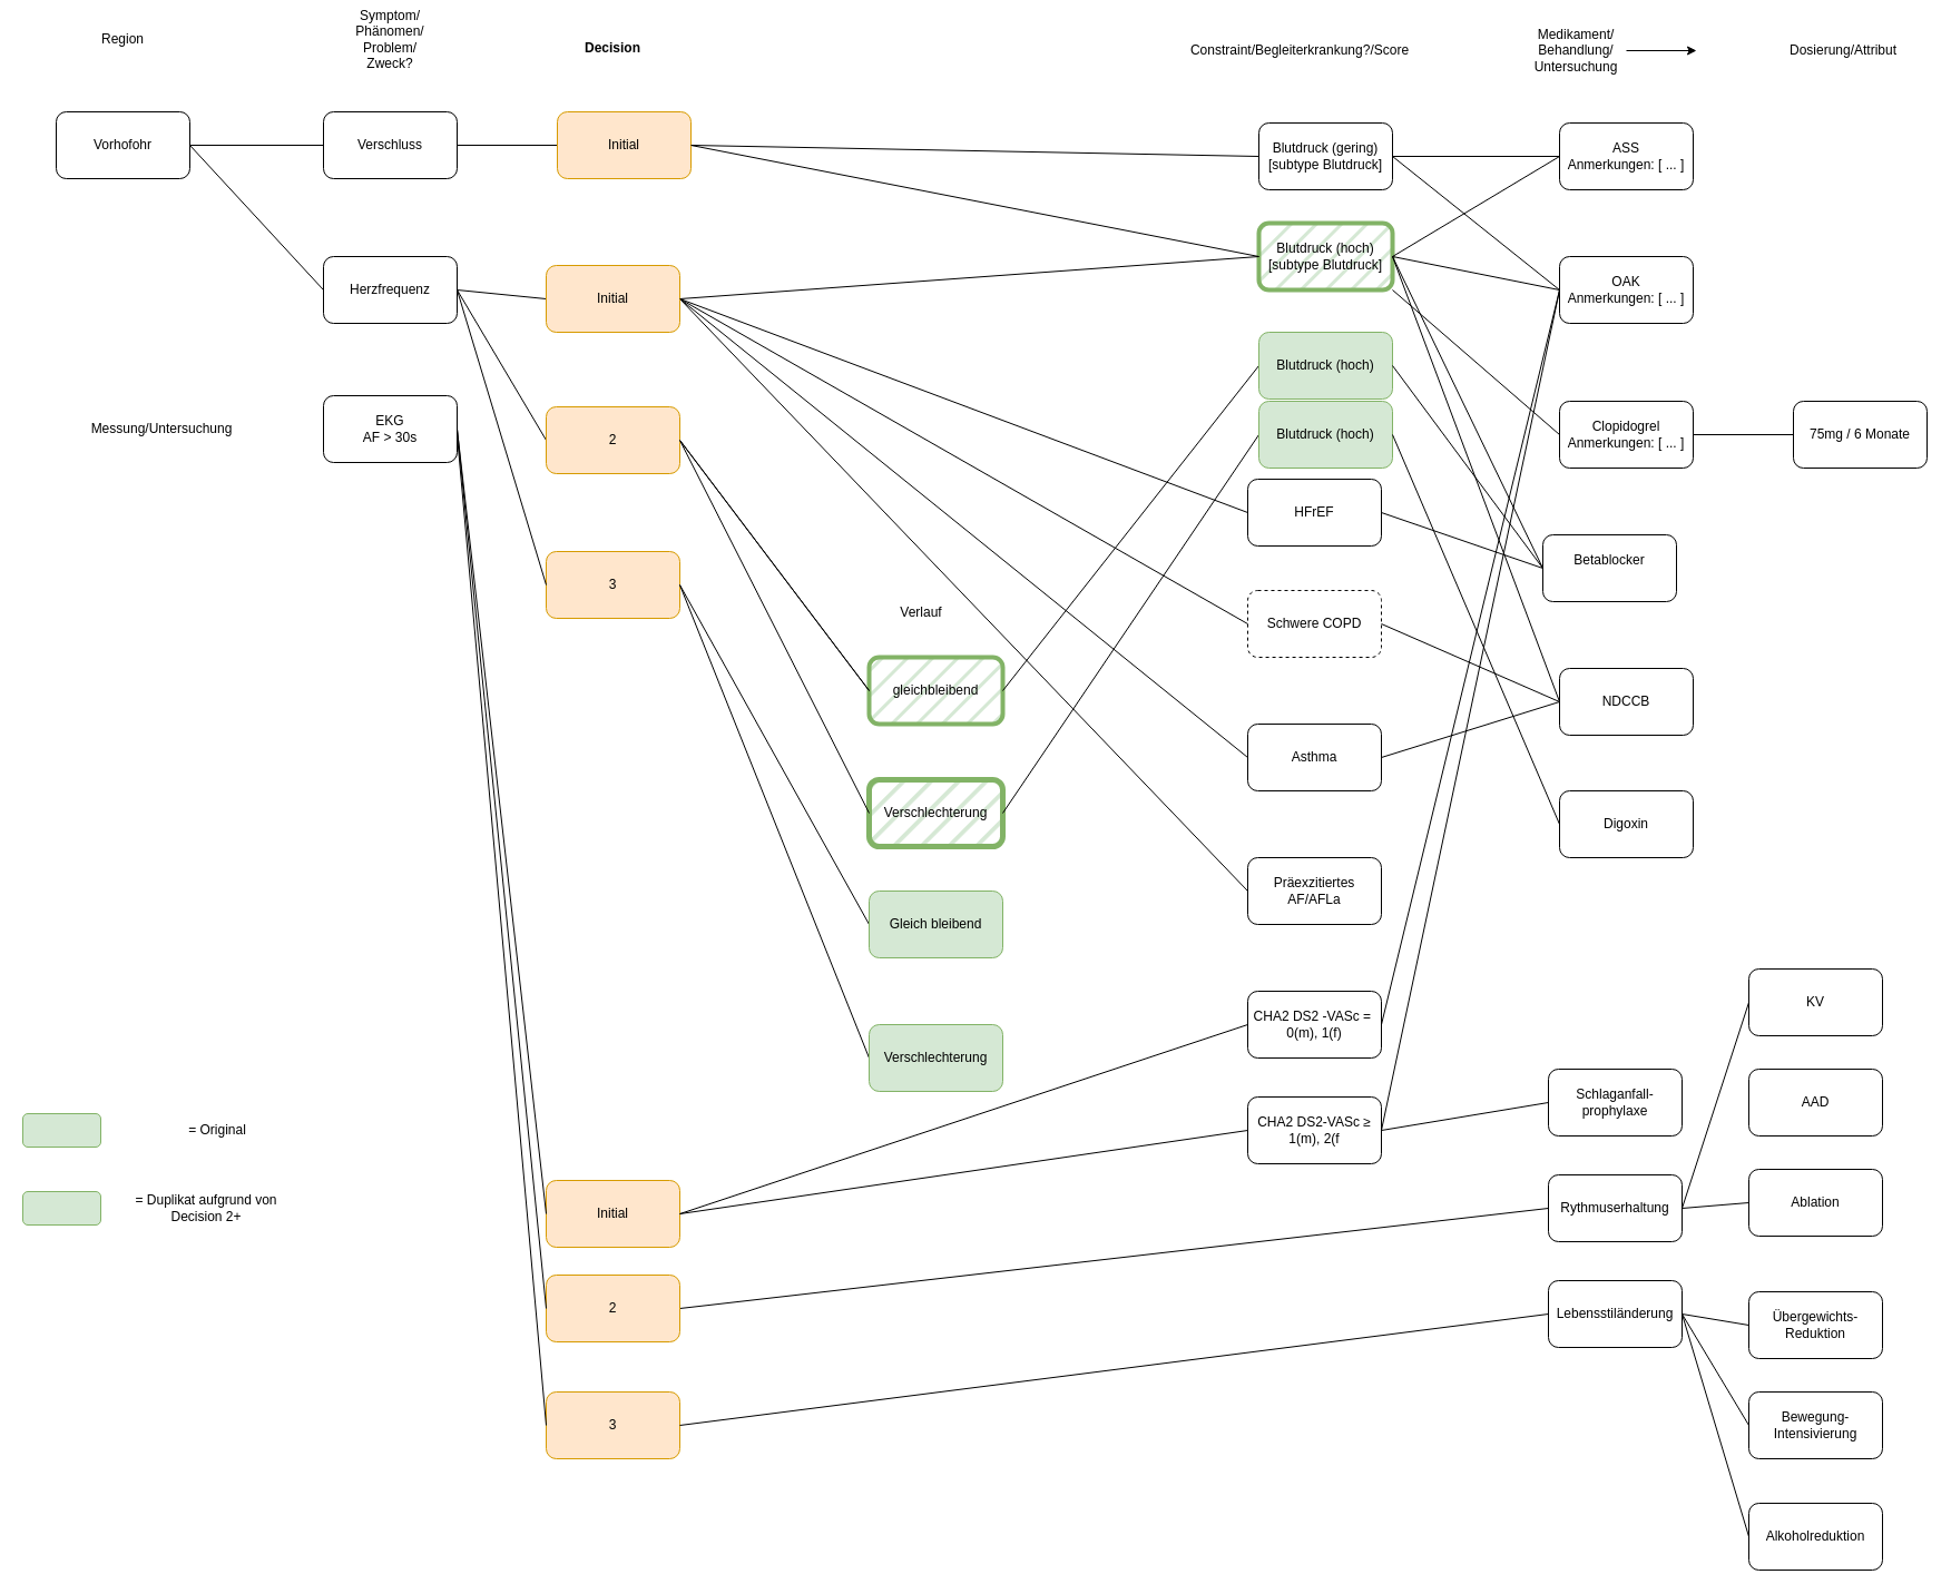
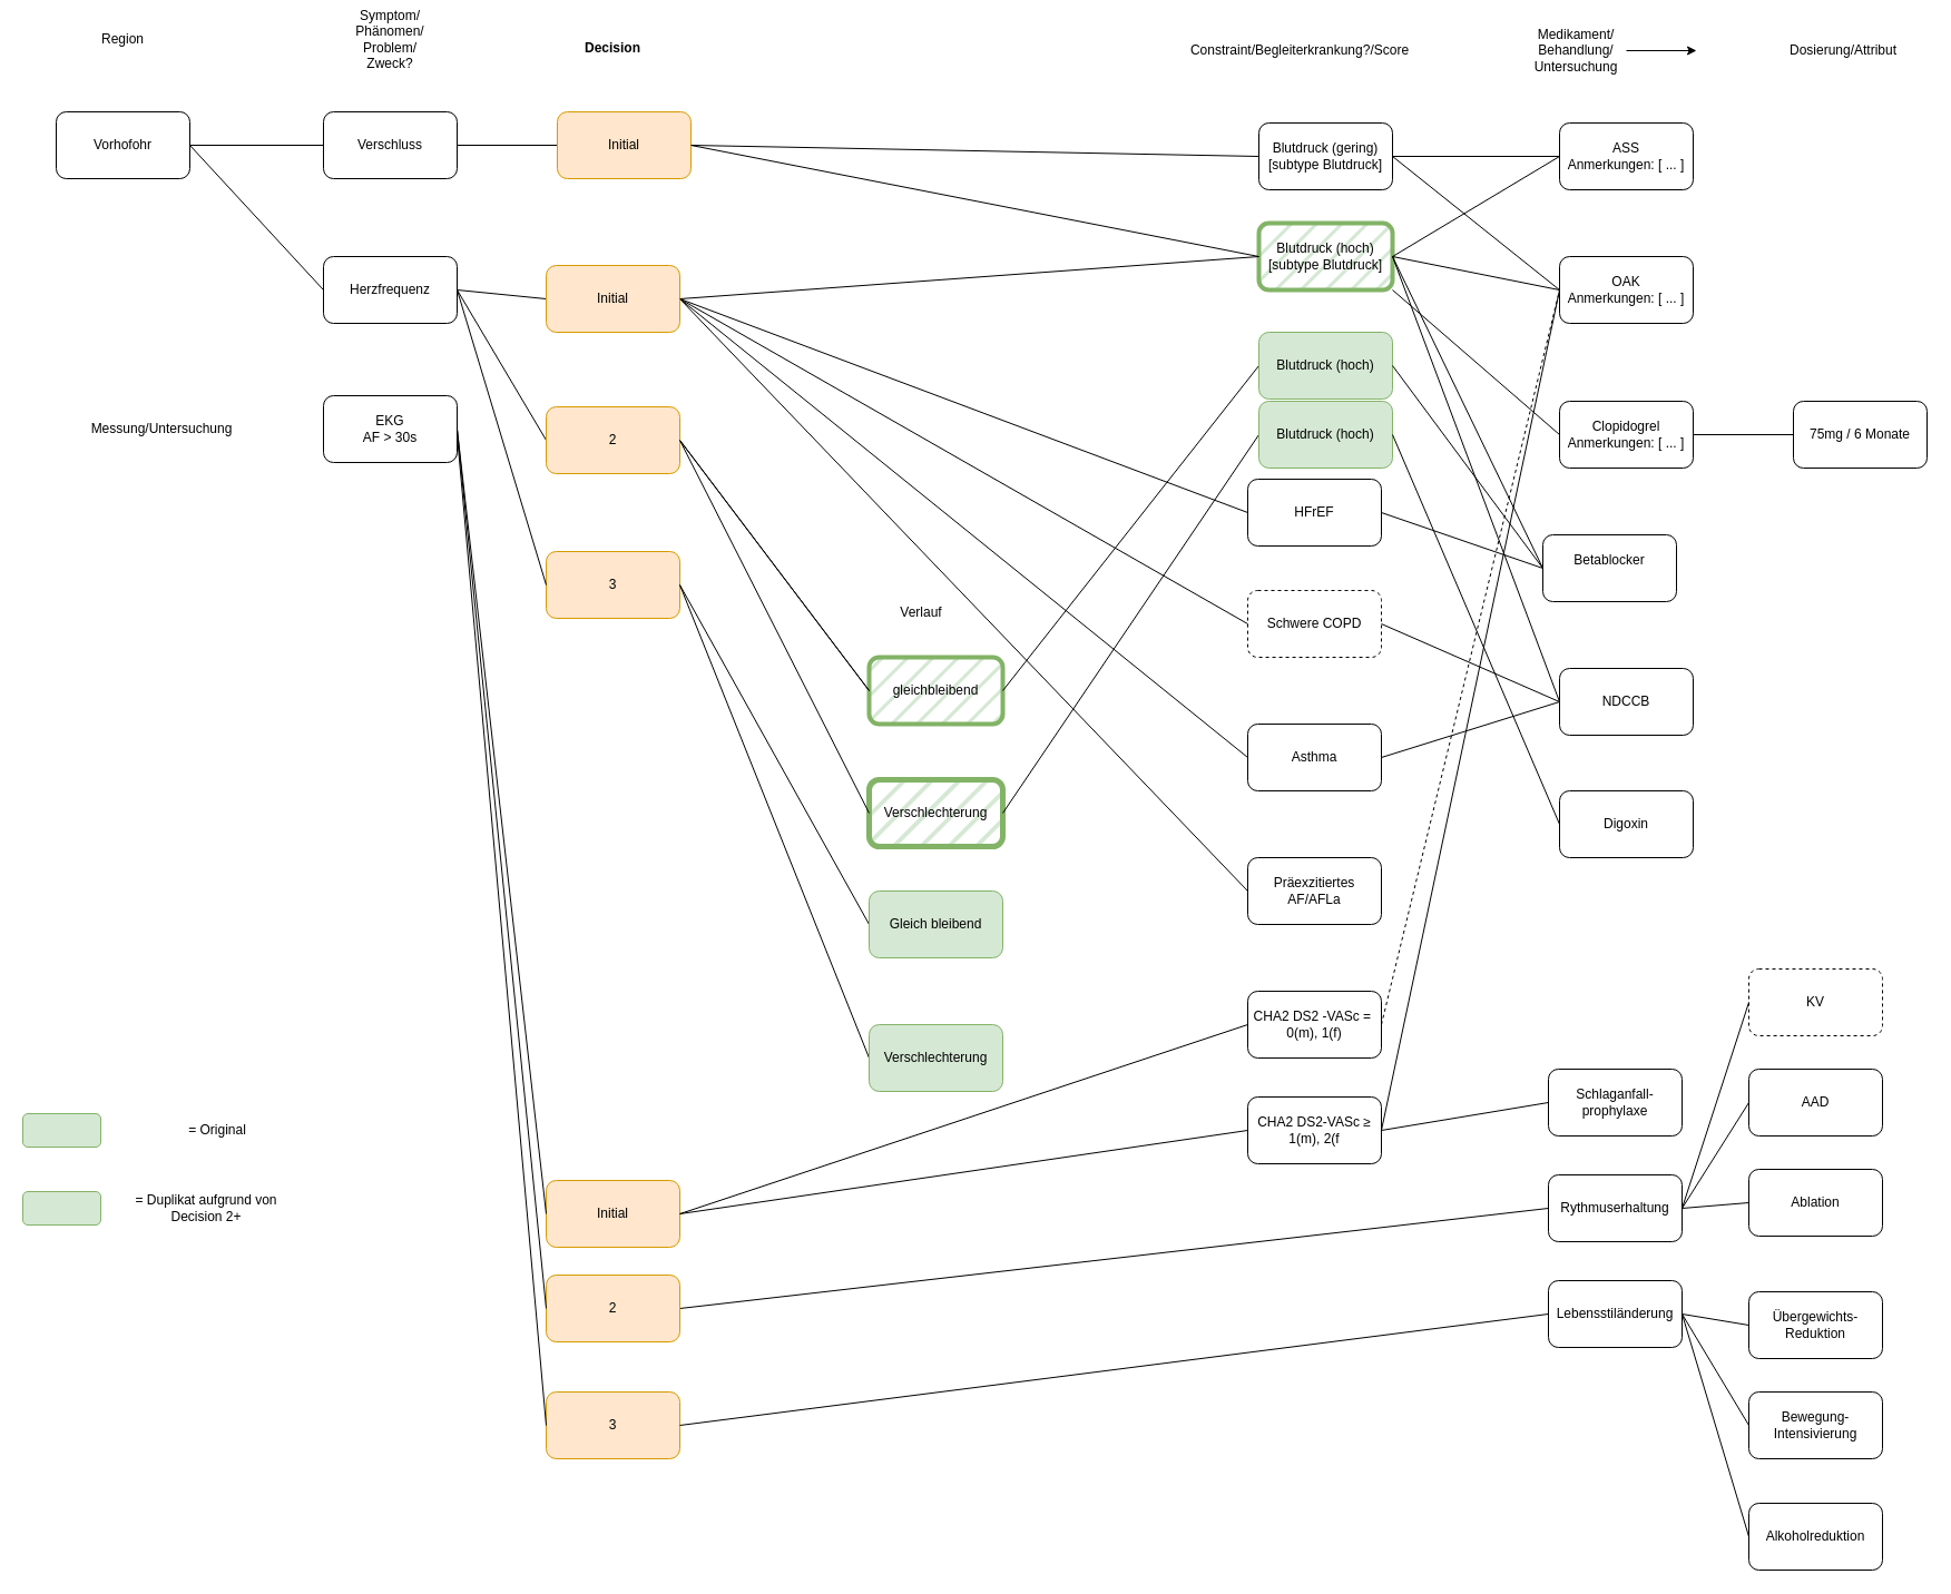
- <mxCell id="75" value="" style="endArrow=none;html=1;rounded=0;entryX=0;entryY=0.5;entryDx=0;entryDy=0;exitX=1;exitY=0.5;exitDx=0;exitDy=0;" parent="1" source="73" target="7" edge="1"><mxGeometry width="50" height="50" relative="1" as="geometry"><mxPoint x="220" y="612.5" as="sourcePoint" /><mxPoint x="1390" y="905" as="targetPoint" /></mxGeometry></mxCell>
+ <mxCell id="75" value="" style="endArrow=none;html=1;rounded=0;entryX=0;entryY=0.5;entryDx=0;entryDy=0;exitX=1;exitY=0.5;exitDx=0;exitDy=0;dashed=1;" parent="1" source="73" target="7" edge="1"><mxGeometry width="50" height="50" relative="1" as="geometry"><mxPoint x="220" y="612.5" as="sourcePoint" /><mxPoint x="1390" y="905" as="targetPoint" /></mxGeometry></mxCell>
- <mxCell id="86" value="KV" style="rounded=1;whiteSpace=wrap;html=1;" vertex="1" parent="1"><mxGeometry x="1570" y="870" width="120" height="60" as="geometry" /></mxCell>
+ <mxCell id="86" value="KV" style="rounded=1;whiteSpace=wrap;html=1;dashed=1;" vertex="1" parent="1"><mxGeometry x="1570" y="870" width="120" height="60" as="geometry" /></mxCell>
+ <mxCell id="90" value="" style="endArrow=none;html=1;rounded=0;entryX=0;entryY=0.5;entryDx=0;entryDy=0;exitX=1;exitY=0.5;exitDx=0;exitDy=0;" edge="1" parent="1" source="83" target="87"><mxGeometry width="50" height="50" relative="1" as="geometry"><mxPoint x="1520" y="1020" as="sourcePoint" /><mxPoint x="1580" y="910" as="targetPoint" /></mxGeometry></mxCell>
